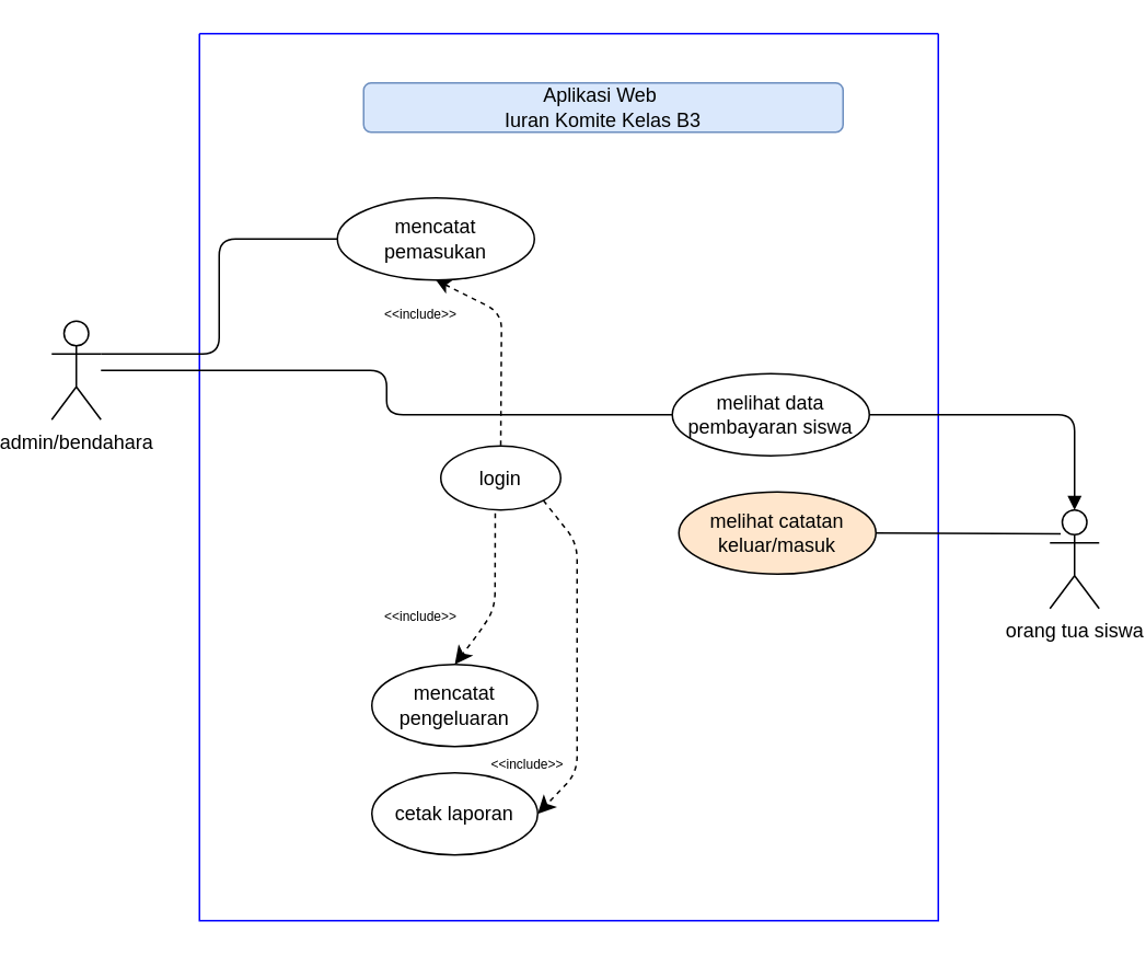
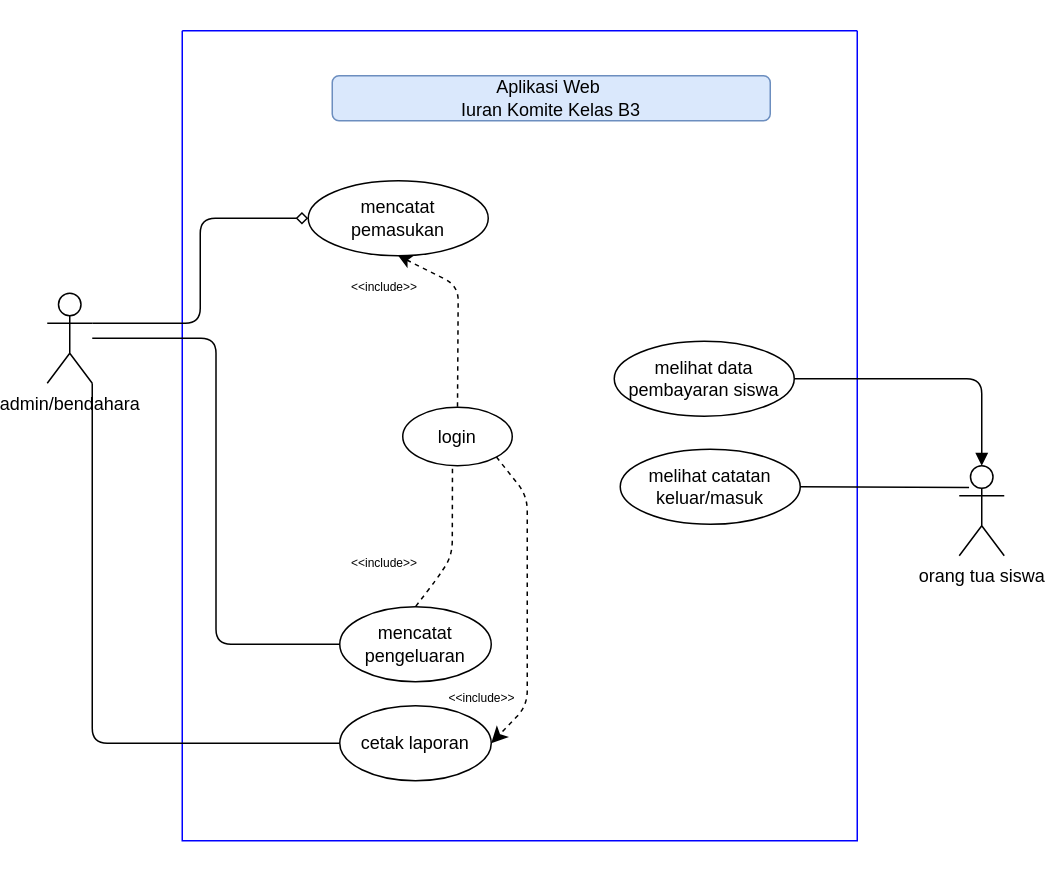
- <mxCell id="19" style="edgeStyle=orthogonalEdgeStyle;rounded=1;orthogonalLoop=1;jettySize=auto;html=1;exitX=1;exitY=0.333;exitDx=0;exitDy=0;exitPerimeter=0;entryX=0;entryY=0.5;entryDx=0;entryDy=0;endArrow=none;endFill=0;curved=0;" edge="1" parent="2" source="22" target="6"><mxGeometry relative="1" as="geometry" /></mxCell>
+ <mxCell id="19" style="edgeStyle=orthogonalEdgeStyle;rounded=1;orthogonalLoop=1;jettySize=auto;html=1;exitX=1;exitY=0.333;exitDx=0;exitDy=0;exitPerimeter=0;entryX=0;entryY=0.5;entryDx=0;entryDy=0;endArrow=diamond;endFill=0;curved=0;" edge="1" parent="2" source="22" target="6"><mxGeometry relative="1" as="geometry" /></mxCell>
- <mxCell id="20" style="edgeStyle=orthogonalEdgeStyle;rounded=1;orthogonalLoop=1;jettySize=auto;html=1;curved=0;endArrow=none;endFill=0;" edge="1" parent="2" source="22" target="9"><mxGeometry relative="1" as="geometry" /></mxCell>
+ <mxCell id="20" style="edgeStyle=orthogonalEdgeStyle;rounded=1;orthogonalLoop=1;jettySize=auto;html=1;entryX=0;entryY=0.5;entryDx=0;entryDy=0;curved=0;endArrow=none;endFill=0;" edge="1" parent="2" source="22" target="14"><mxGeometry relative="1" as="geometry" /></mxCell>
- <mxCell id="10" value="melihat catatan keluar/masuk" style="ellipse;whiteSpace=wrap;html=1;fillColor=#ffe6cc;" vertex="1" parent="2"><mxGeometry x="292" y="279" width="120" height="50" as="geometry" /></mxCell>
+ <mxCell id="10" value="melihat catatan keluar/masuk" style="ellipse;whiteSpace=wrap;html=1;" vertex="1" parent="2"><mxGeometry x="292" y="279" width="120" height="50" as="geometry" /></mxCell>
- <mxCell id="15" style="edgeStyle=none;curved=0;rounded=1;orthogonalLoop=1;jettySize=auto;html=1;entryX=0.5;entryY=0;entryDx=0;entryDy=0;fontSize=12;startSize=8;endSize=8;dashed=1;exitX=0.454;exitY=1.052;exitDx=0;exitDy=0;exitPerimeter=0;" edge="1" parent="2" source="5" target="14"><mxGeometry relative="1" as="geometry"><Array as="points"><mxPoint x="180" y="350" /><mxPoint x="170" y="365" /></Array></mxGeometry></mxCell>
+ <mxCell id="15" style="edgeStyle=none;curved=0;rounded=1;orthogonalLoop=1;jettySize=auto;html=1;entryX=0.5;entryY=0;entryDx=0;entryDy=0;fontSize=12;startSize=8;endSize=8;dashed=1;exitX=0.454;exitY=1.052;exitDx=0;exitDy=0;exitPerimeter=0;endArrow=none;" edge="1" parent="2" source="5" target="14"><mxGeometry relative="1" as="geometry"><Array as="points"><mxPoint x="180" y="350" /><mxPoint x="170" y="365" /></Array></mxGeometry></mxCell>
+ <mxCell id="21" style="edgeStyle=orthogonalEdgeStyle;rounded=1;orthogonalLoop=1;jettySize=auto;html=1;exitX=1;exitY=1;exitDx=0;exitDy=0;exitPerimeter=0;entryX=0;entryY=0.5;entryDx=0;entryDy=0;curved=0;endArrow=none;endFill=0;" edge="1" parent="2" source="22" target="17"><mxGeometry relative="1" as="geometry" /></mxCell>
